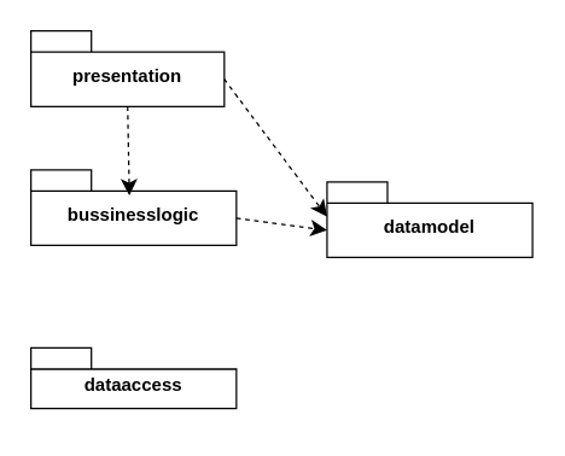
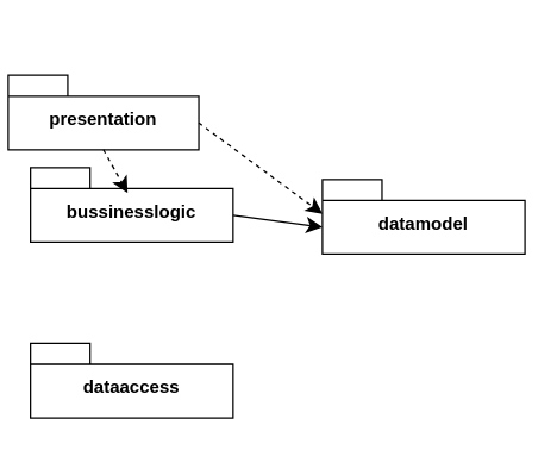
- <mxCell id="2" value="presentation" style="shape=folder;fontStyle=1;spacingTop=10;tabWidth=40;tabHeight=14;tabPosition=left;html=1;whiteSpace=wrap;" vertex="1" parent="1"><mxGeometry x="20" y="20" width="128" height="50" as="geometry" /></mxCell>
+ <mxCell id="2" value="presentation" style="shape=folder;fontStyle=1;spacingTop=10;tabWidth=40;tabHeight=14;tabPosition=left;html=1;whiteSpace=wrap;" vertex="1" parent="1"><mxGeometry x="5" y="50" width="128" height="50" as="geometry" /></mxCell>
- <mxCell id="7" style="edgeStyle=none;curved=1;rounded=0;orthogonalLoop=1;jettySize=auto;html=1;exitX=0;exitY=0;exitDx=136;exitDy=32;exitPerimeter=0;entryX=0;entryY=0;entryDx=0;entryDy=32;entryPerimeter=0;fontSize=12;startSize=8;endSize=8;dashed=1;" edge="1" parent="1" source="3" target="5"><mxGeometry relative="1" as="geometry" /></mxCell>
+ <mxCell id="7" style="edgeStyle=none;curved=1;rounded=0;orthogonalLoop=1;jettySize=auto;html=1;exitX=0;exitY=0;exitDx=136;exitDy=32;exitPerimeter=0;entryX=0;entryY=0;entryDx=0;entryDy=32;entryPerimeter=0;fontSize=12;startSize=8;endSize=8;dashed=0;" edge="1" parent="1" source="3" target="5"><mxGeometry relative="1" as="geometry" /></mxCell>
- <mxCell id="4" value="dataaccess" style="shape=folder;fontStyle=1;spacingTop=10;tabWidth=40;tabHeight=14;tabPosition=left;html=1;whiteSpace=wrap;" vertex="1" parent="1"><mxGeometry x="20" y="230" width="136" height="40" as="geometry" /></mxCell>
+ <mxCell id="4" value="dataaccess" style="shape=folder;fontStyle=1;spacingTop=10;tabWidth=40;tabHeight=14;tabPosition=left;html=1;whiteSpace=wrap;" vertex="1" parent="1"><mxGeometry x="20" y="230" width="136" height="50" as="geometry" /></mxCell>
